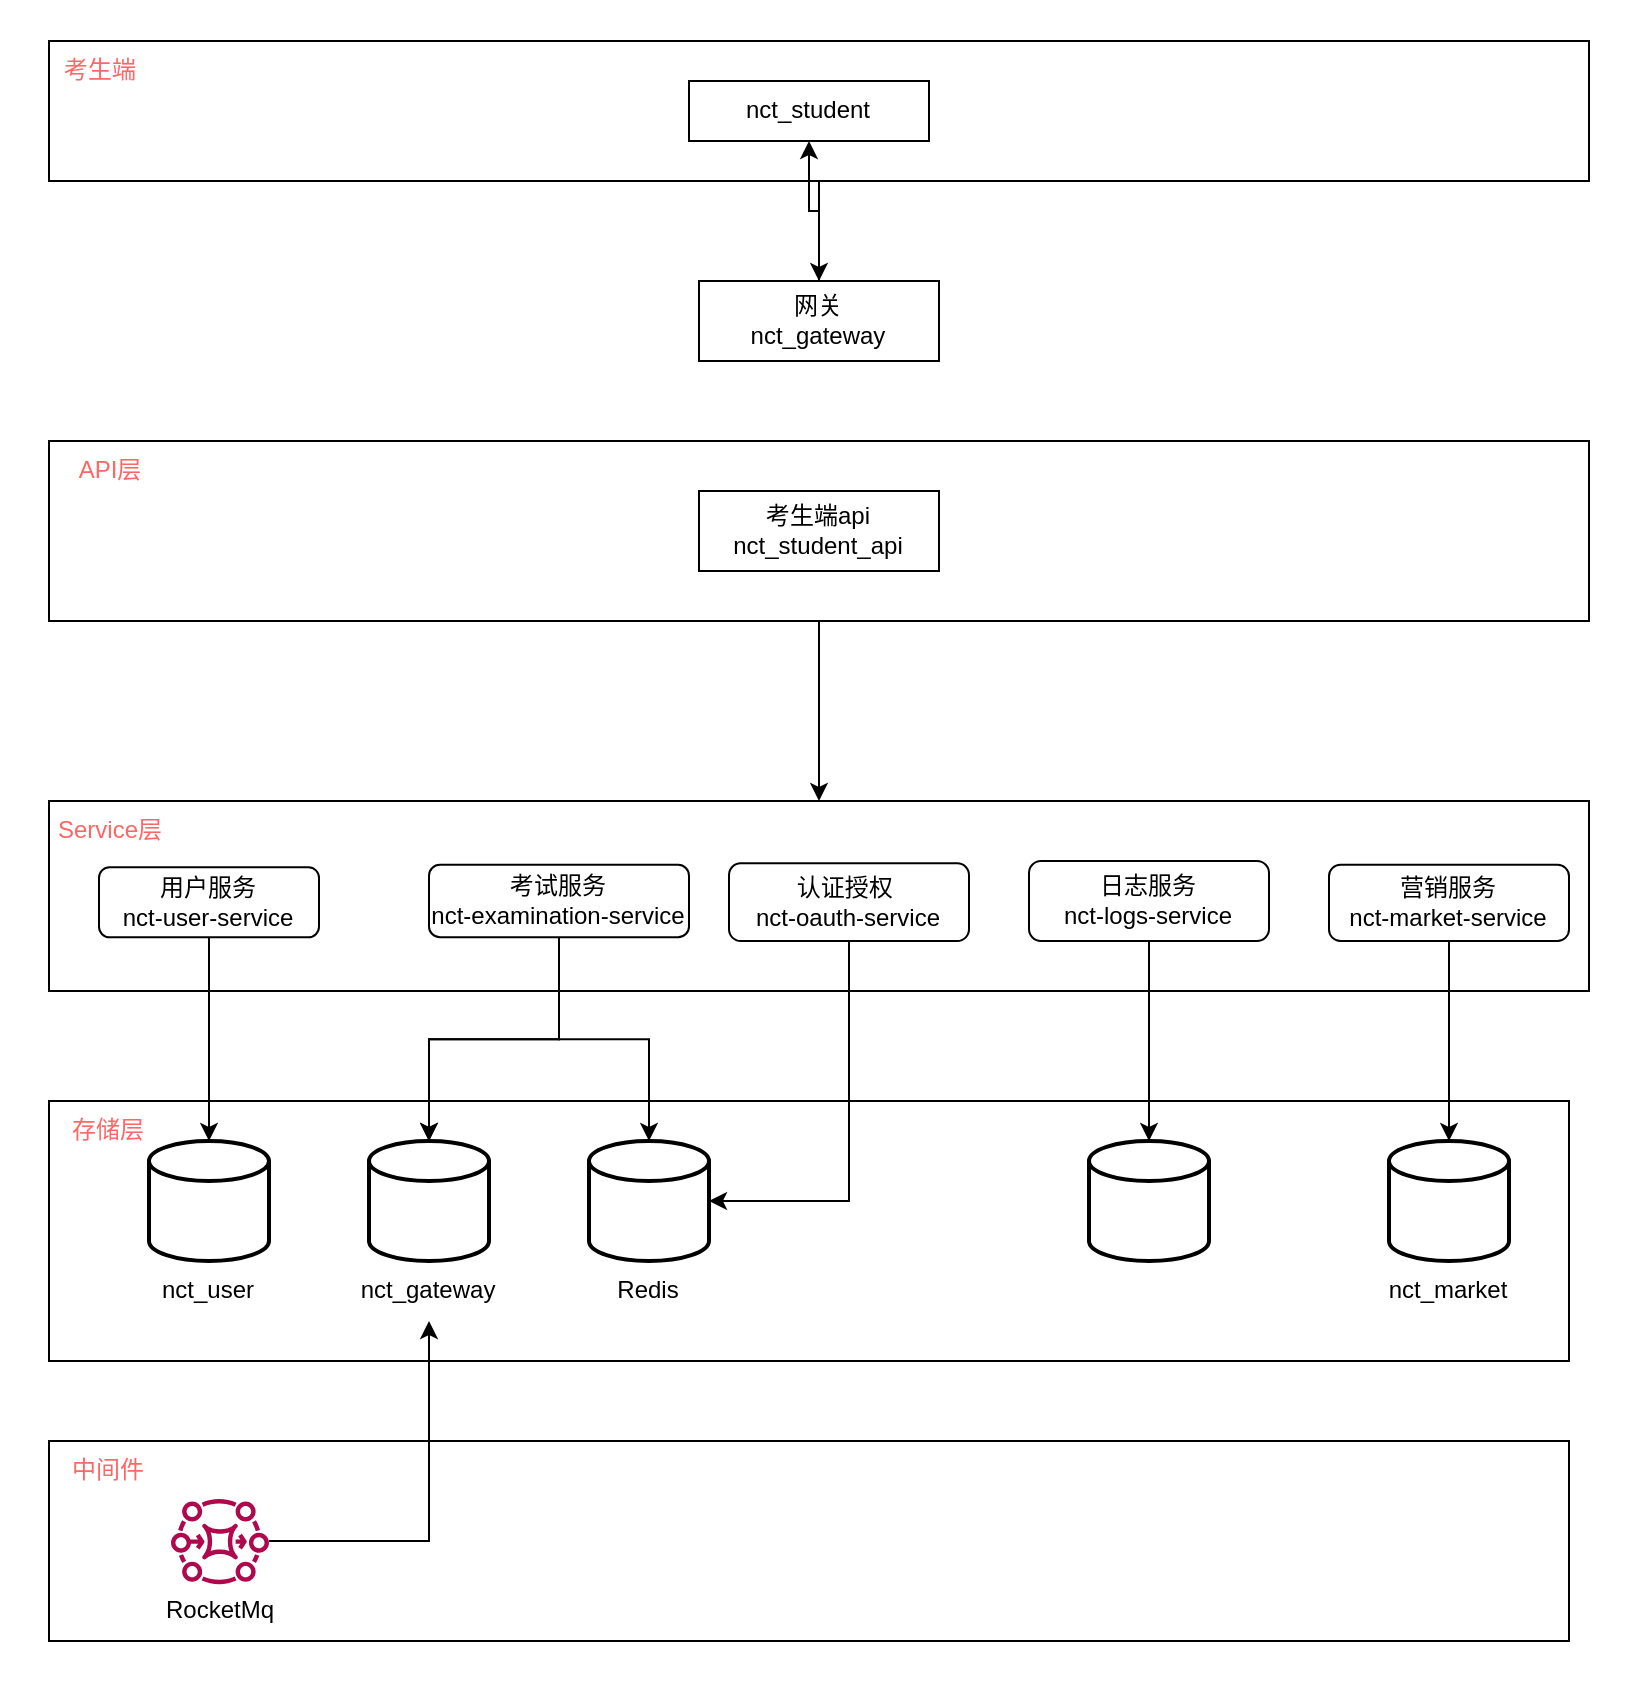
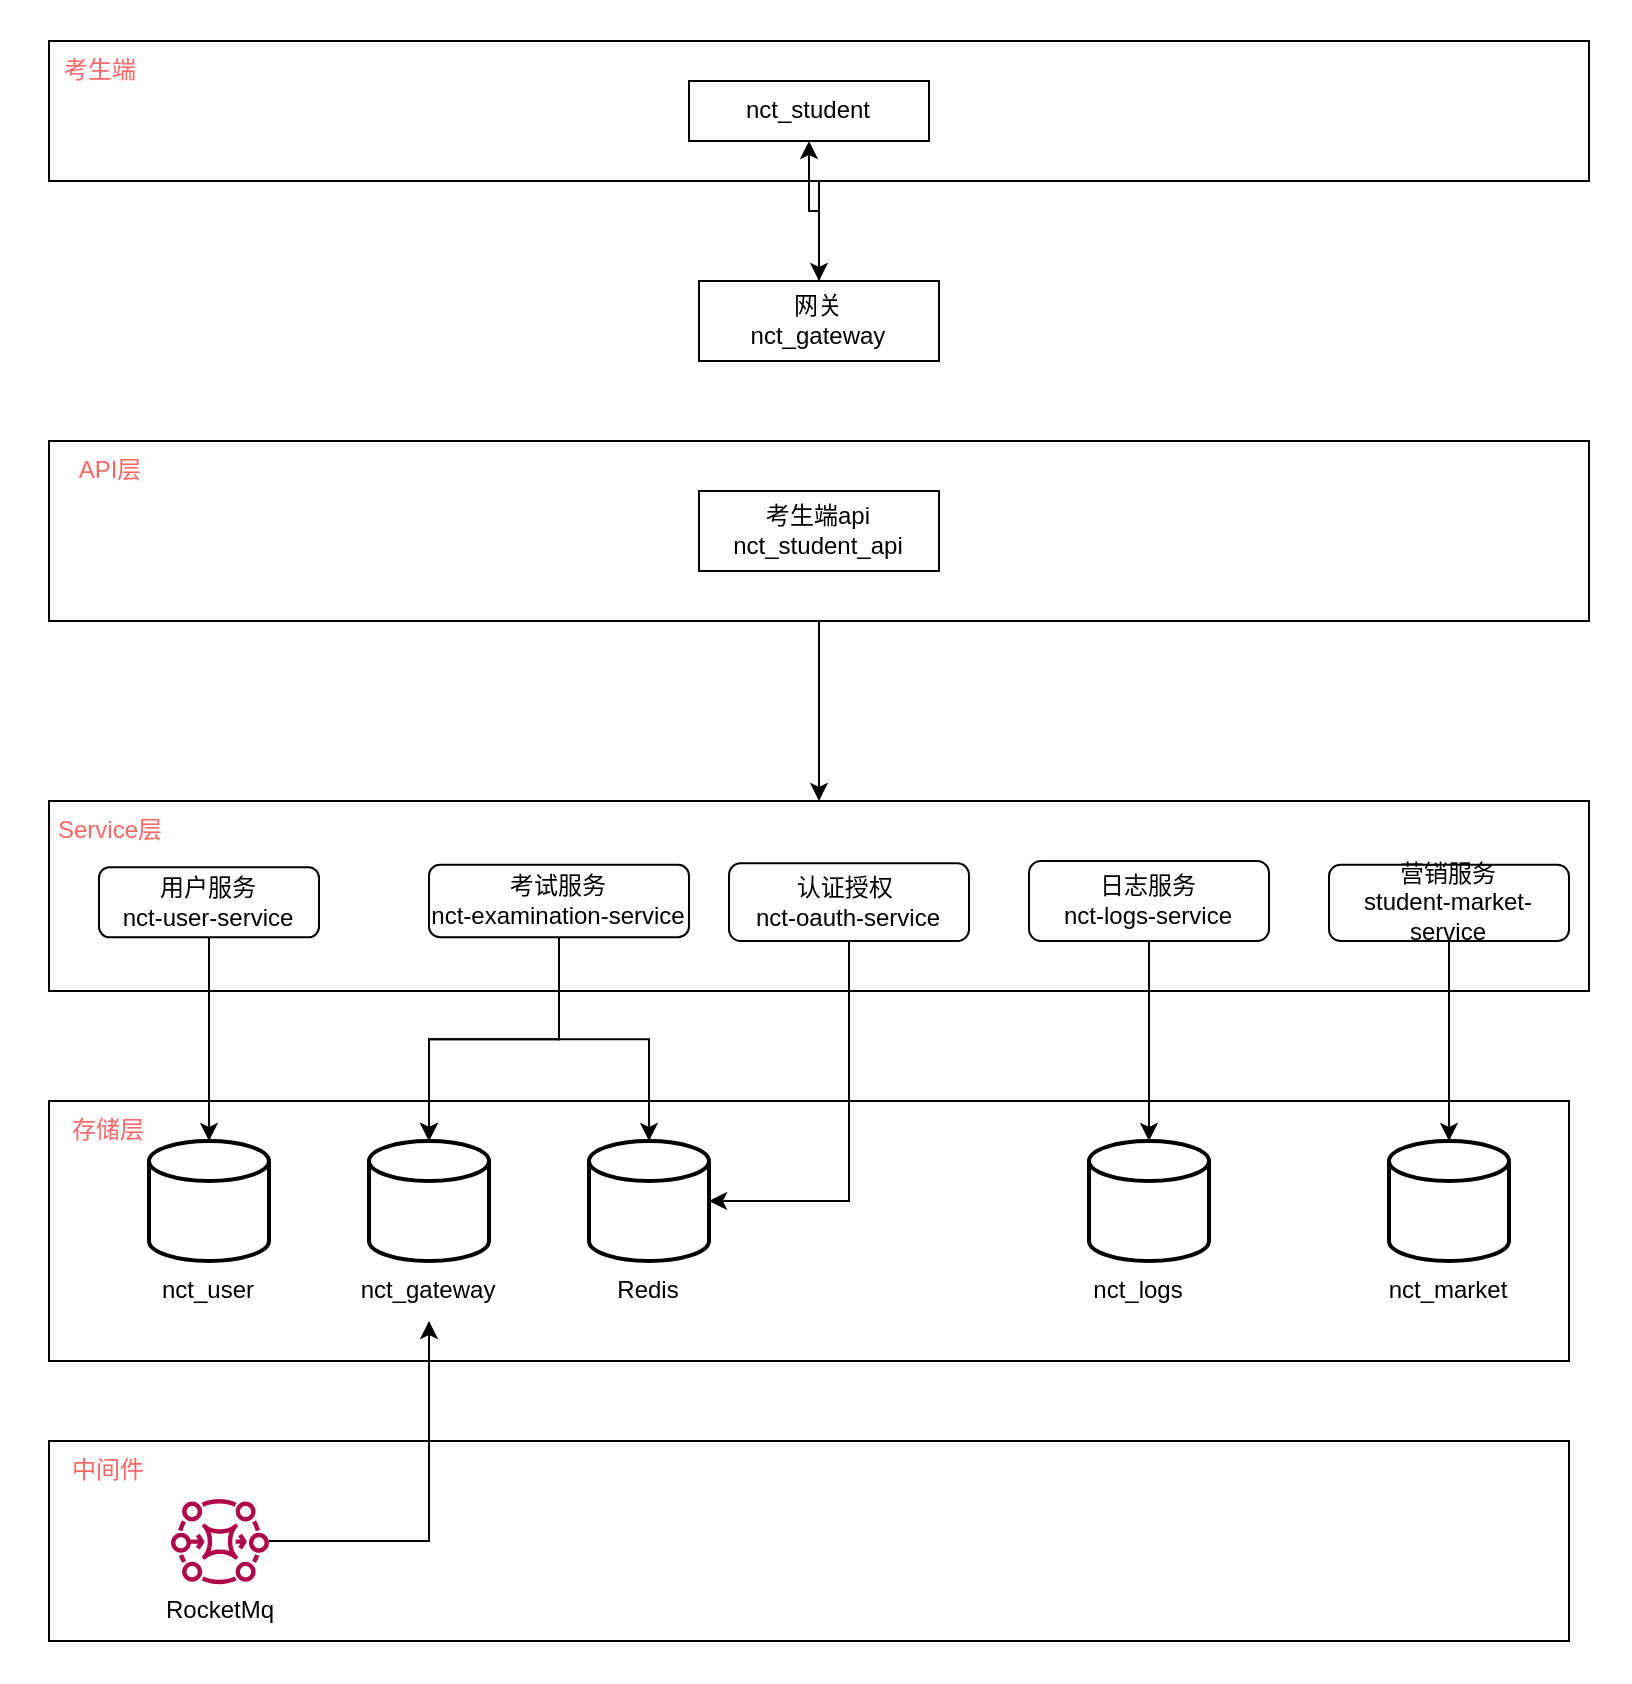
- <mxCell id="36" value="营销服务&lt;br style=&quot;border-color: var(--border-color);&quot;&gt;nct-market-service" style="rounded=1;whiteSpace=wrap;html=1;" vertex="1" parent="1"><mxGeometry x="664" y="431.89" width="120" height="38.11" as="geometry" /></mxCell>
+ <mxCell id="36" value="营销服务&lt;br style=&quot;border-color: var(--border-color);&quot;&gt;student-market-service" style="rounded=1;whiteSpace=wrap;html=1;" vertex="1" parent="1"><mxGeometry x="664" y="431.89" width="120" height="38.11" as="geometry" /></mxCell>
+ <mxCell id="31" value="nct_logs" style="text;html=1;strokeColor=none;fillColor=none;align=center;verticalAlign=middle;whiteSpace=wrap;rounded=0;" vertex="1" parent="1"><mxGeometry x="539" y="630" width="60" height="30" as="geometry" /></mxCell>
